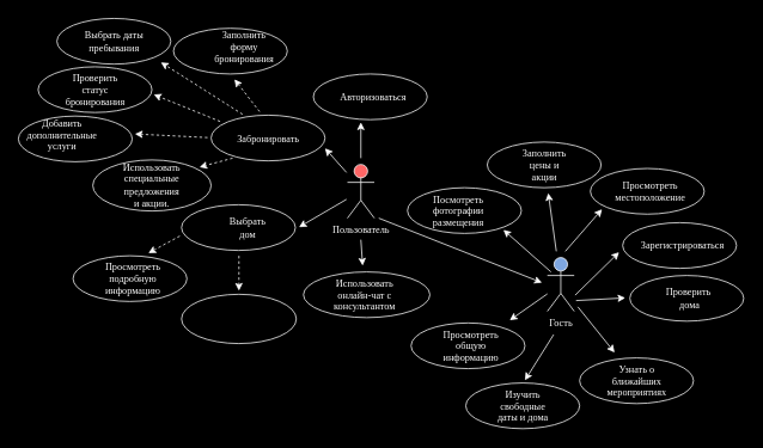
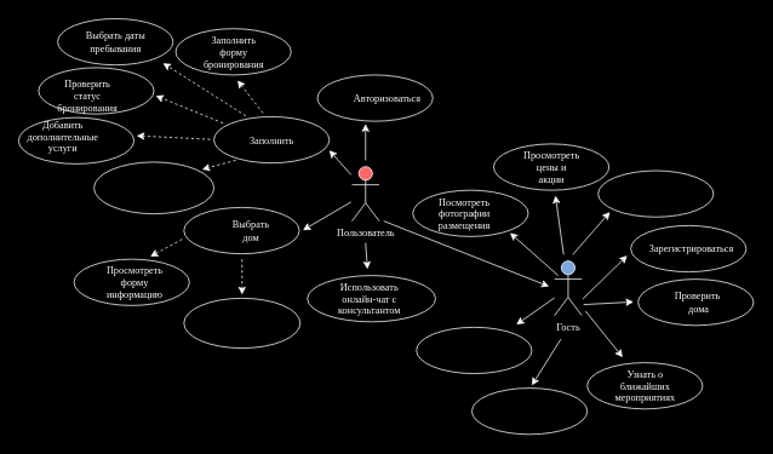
- <mxCell id="51" value="Заполнить форму бронирования" style="text;html=1;align=center;verticalAlign=middle;whiteSpace=wrap;rounded=0;fontColor=#FFFFFF;container=0;fontSize=11;fontFamily=Times New Roman;" vertex="1" parent="49"><mxGeometry x="48.5" y="5.5" width="60" height="30" as="geometry" /></mxCell>
+ <mxCell id="51" value="Заполнить форму бронирования" style="text;html=1;align=center;verticalAlign=middle;whiteSpace=wrap;rounded=0;fontColor=#FFFFFF;container=0;fontSize=11;fontFamily=Times New Roman;" vertex="1" parent="49"><mxGeometry x="33.5" y="10.5" width="60" height="30" as="geometry" /></mxCell>
- <mxCell id="54" value="Проверить статус бронирования" style="text;html=1;align=center;verticalAlign=middle;whiteSpace=wrap;rounded=0;fontColor=#FFFFFF;container=0;fontSize=11;fontFamily=Times New Roman;" vertex="1" parent="52"><mxGeometry x="33.5" y="10.5" width="60" height="30" as="geometry" /></mxCell>
+ <mxCell id="54" value="Проверить статус бронирования" style="text;html=1;align=center;verticalAlign=middle;whiteSpace=wrap;rounded=0;fontColor=#FFFFFF;container=0;fontSize=11;fontFamily=Times New Roman;" vertex="1" parent="52"><mxGeometry x="23.5" y="15.5" width="60" height="30" as="geometry" /></mxCell>
- <mxCell id="12" value="Авторизоваться" style="text;html=1;align=center;verticalAlign=middle;whiteSpace=wrap;rounded=0;fontColor=#FFFFFF;container=0;fontSize=11;fontFamily=Times New Roman;" parent="10" vertex="1"><mxGeometry x="37" y="10.5" width="60" height="30" as="geometry" /></mxCell>
+ <mxCell id="12" value="Авторизоваться" style="text;html=1;align=center;verticalAlign=middle;whiteSpace=wrap;rounded=0;fontColor=#FFFFFF;container=0;fontSize=11;fontFamily=Times New Roman;" parent="10" vertex="1"><mxGeometry x="47" y="10.5" width="60" height="30" as="geometry" /></mxCell>
- <mxCell id="24" value="Забронировать" style="text;html=1;align=center;verticalAlign=middle;whiteSpace=wrap;rounded=0;fontColor=#FFFFFF;container=0;fontSize=11;fontFamily=Times New Roman;" parent="22" vertex="1"><mxGeometry x="33.5" y="10.5" width="60" height="30" as="geometry" /></mxCell>
+ <mxCell id="24" value="Заполнить" style="text;html=1;align=center;verticalAlign=middle;whiteSpace=wrap;rounded=0;fontColor=#FFFFFF;container=0;fontSize=11;fontFamily=Times New Roman;" parent="22" vertex="1"><mxGeometry x="33.5" y="10.5" width="60" height="30" as="geometry" /></mxCell>
- <mxCell id="30" value="Заполнить цены и акции" style="text;html=1;align=center;verticalAlign=middle;whiteSpace=wrap;rounded=0;fontColor=#FFFFFF;container=0;fontSize=11;fontFamily=Times New Roman;" vertex="1" parent="28"><mxGeometry x="33.5" y="10.5" width="60" height="30" as="geometry" /></mxCell>
+ <mxCell id="30" value="Просмотреть цены и акции" style="text;html=1;align=center;verticalAlign=middle;whiteSpace=wrap;rounded=0;fontColor=#FFFFFF;container=0;fontSize=11;fontFamily=Times New Roman;" vertex="1" parent="28"><mxGeometry x="33.5" y="10.5" width="60" height="30" as="geometry" /></mxCell>
- <mxCell id="60" value="Использовать специальные предложения и акции." style="text;html=1;align=center;verticalAlign=middle;whiteSpace=wrap;rounded=0;fontColor=#FFFFFF;container=0;fontSize=11;fontFamily=Times New Roman;" vertex="1" parent="58"><mxGeometry x="34.819" y="11.735" width="62.362" height="33.529" as="geometry" /></mxCell>
- <mxCell id="9" value="Просмотреть местоположение" style="text;html=1;align=center;verticalAlign=middle;whiteSpace=wrap;rounded=0;fontColor=#FFFFFF;container=0;fontSize=11;fontFamily=Times New Roman;" parent="7" vertex="1"><mxGeometry x="37" y="10.5" width="60" height="30" as="geometry" /></mxCell>
- <mxCell id="43" value="Просмотреть подробную информацию" style="text;html=1;align=center;verticalAlign=middle;whiteSpace=wrap;rounded=0;fontColor=#FFFFFF;container=0;fontSize=11;fontFamily=Times New Roman;" vertex="1" parent="41"><mxGeometry x="37" y="10.5" width="60" height="30" as="geometry" /></mxCell>
+ <mxCell id="43" value="Просмотреть форму информацию" style="text;html=1;align=center;verticalAlign=middle;whiteSpace=wrap;rounded=0;fontColor=#FFFFFF;container=0;fontSize=11;fontFamily=Times New Roman;" vertex="1" parent="41"><mxGeometry x="37" y="10.5" width="60" height="30" as="geometry" /></mxCell>
- <mxCell id="18" value="Просмотреть общую информацию" style="text;html=1;align=center;verticalAlign=middle;whiteSpace=wrap;rounded=0;fontColor=#FFFFFF;container=0;fontSize=11;fontFamily=Times New Roman;" parent="16" vertex="1"><mxGeometry x="37" y="10.5" width="60" height="30" as="geometry" /></mxCell>
- <mxCell id="27" value="Изучить свободные даты и дома" style="text;html=1;align=center;verticalAlign=middle;whiteSpace=wrap;rounded=0;fontColor=#FFFFFF;container=0;fontSize=11;fontFamily=Times New Roman;" parent="25" vertex="1"><mxGeometry x="33.5" y="10.5" width="60" height="30" as="geometry" /></mxCell>
